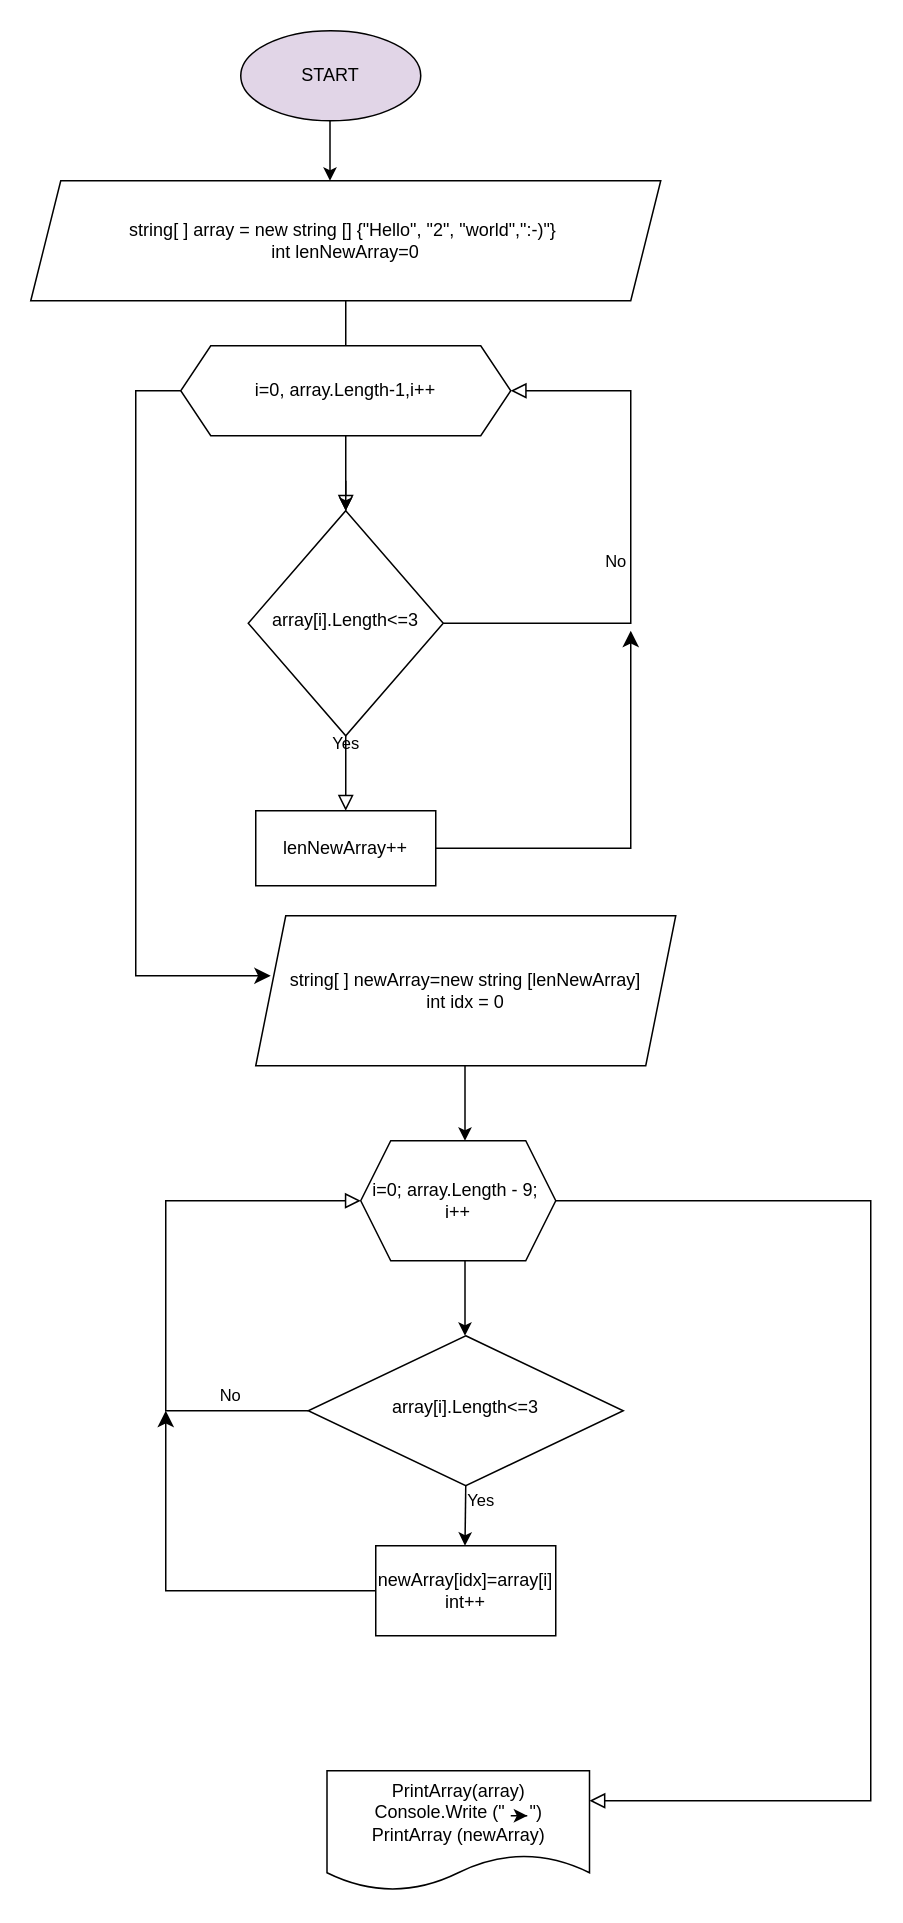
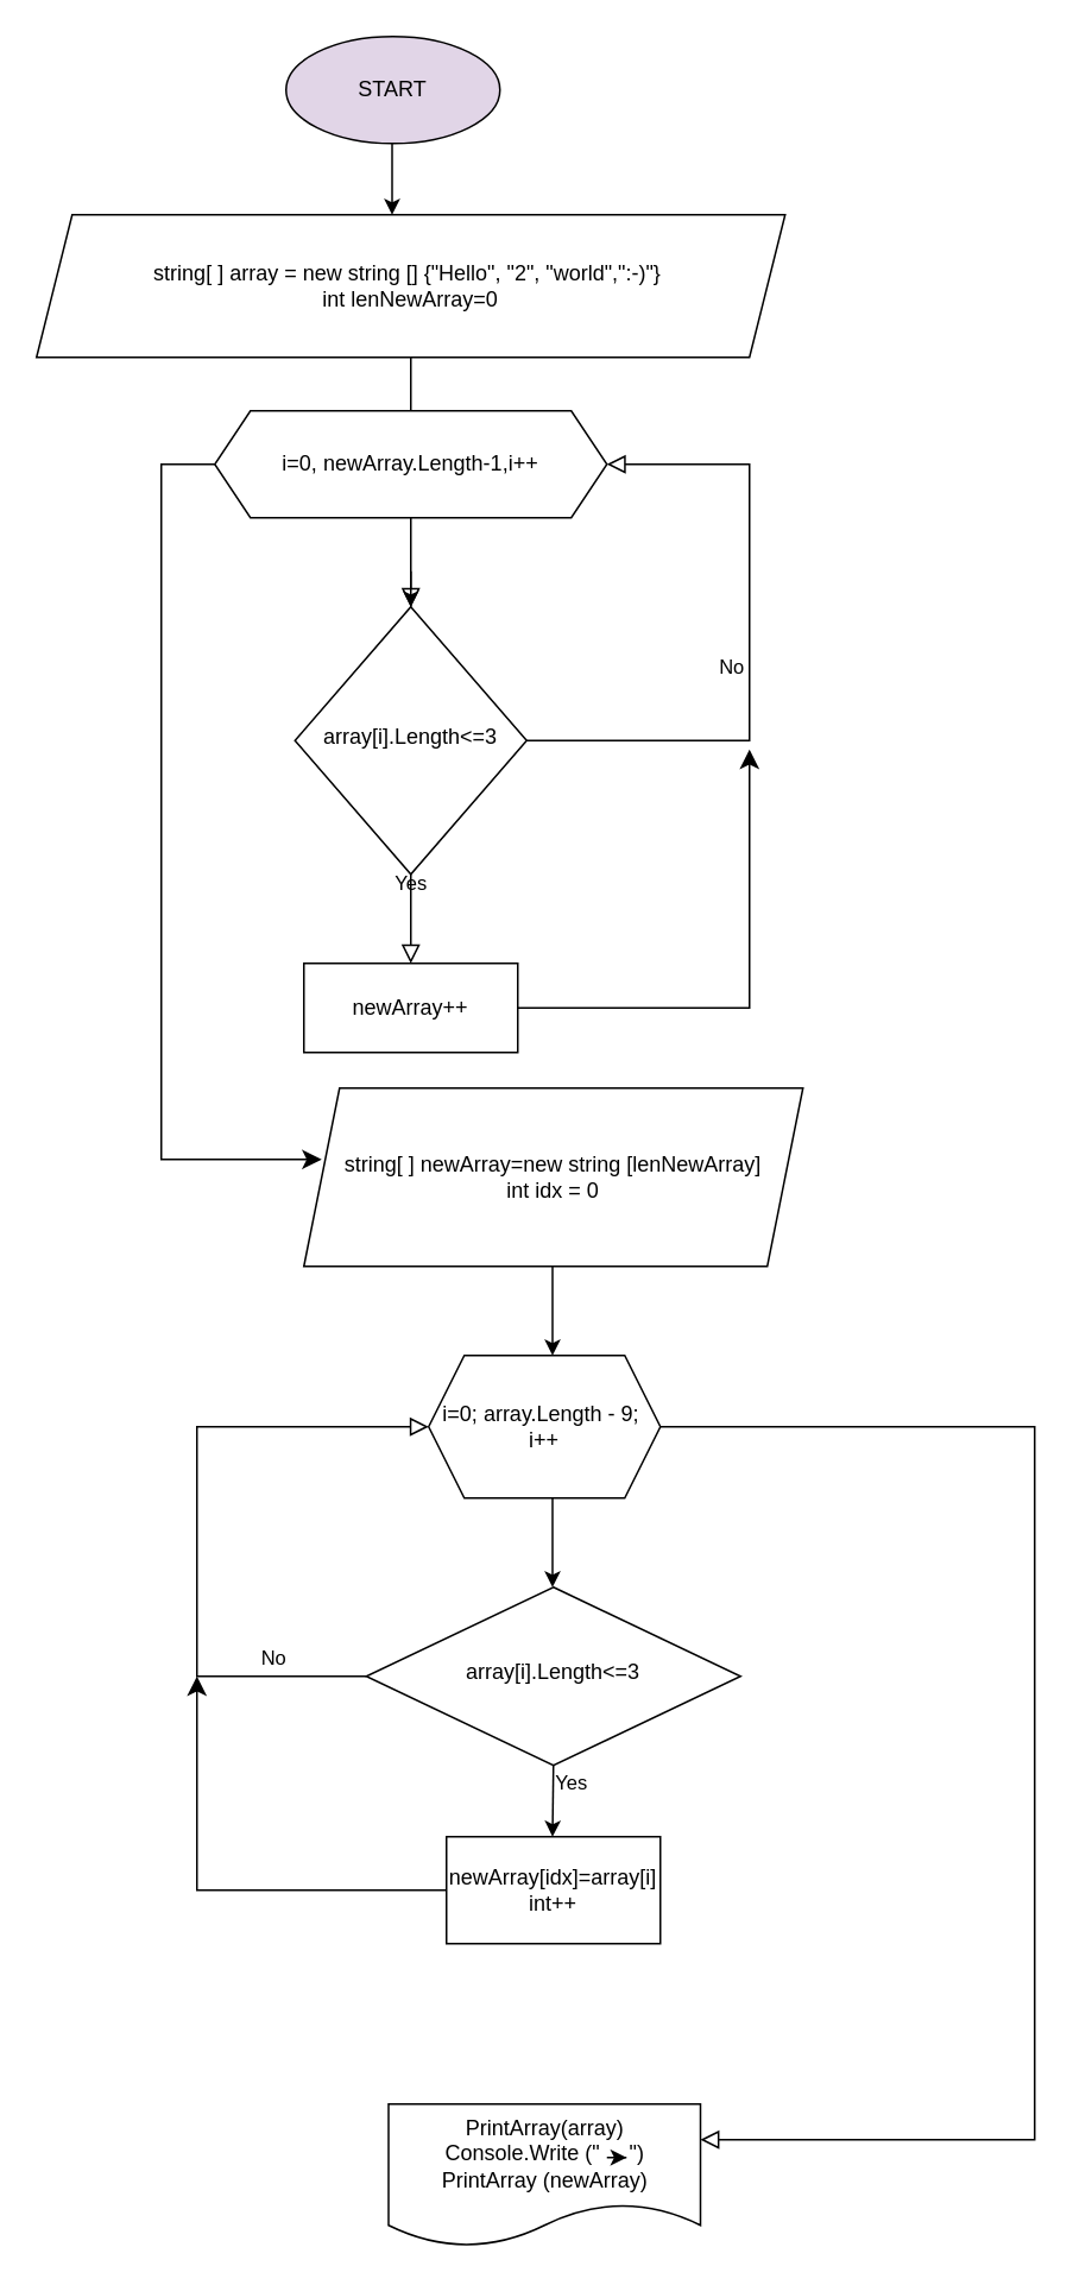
- <mxCell id="14" value="i=0, array.Length-1,i++" style="shape=hexagon;perimeter=hexagonPerimeter2;whiteSpace=wrap;html=1;fixedSize=1;" parent="1" vertex="1"><mxGeometry x="120" y="230" width="220" height="60" as="geometry" /></mxCell>
+ <mxCell id="14" value="i=0, newArray.Length-1,i++" style="shape=hexagon;perimeter=hexagonPerimeter2;whiteSpace=wrap;html=1;fixedSize=1;" parent="1" vertex="1"><mxGeometry x="120" y="230" width="220" height="60" as="geometry" /></mxCell>
- <mxCell id="16" value="lenNewArray++" style="rounded=0;whiteSpace=wrap;html=1;" parent="1" vertex="1"><mxGeometry x="170" y="540" width="120" height="50" as="geometry" /></mxCell>
+ <mxCell id="16" value="newArray++" style="rounded=0;whiteSpace=wrap;html=1;" parent="1" vertex="1"><mxGeometry x="170" y="540" width="120" height="50" as="geometry" /></mxCell>
